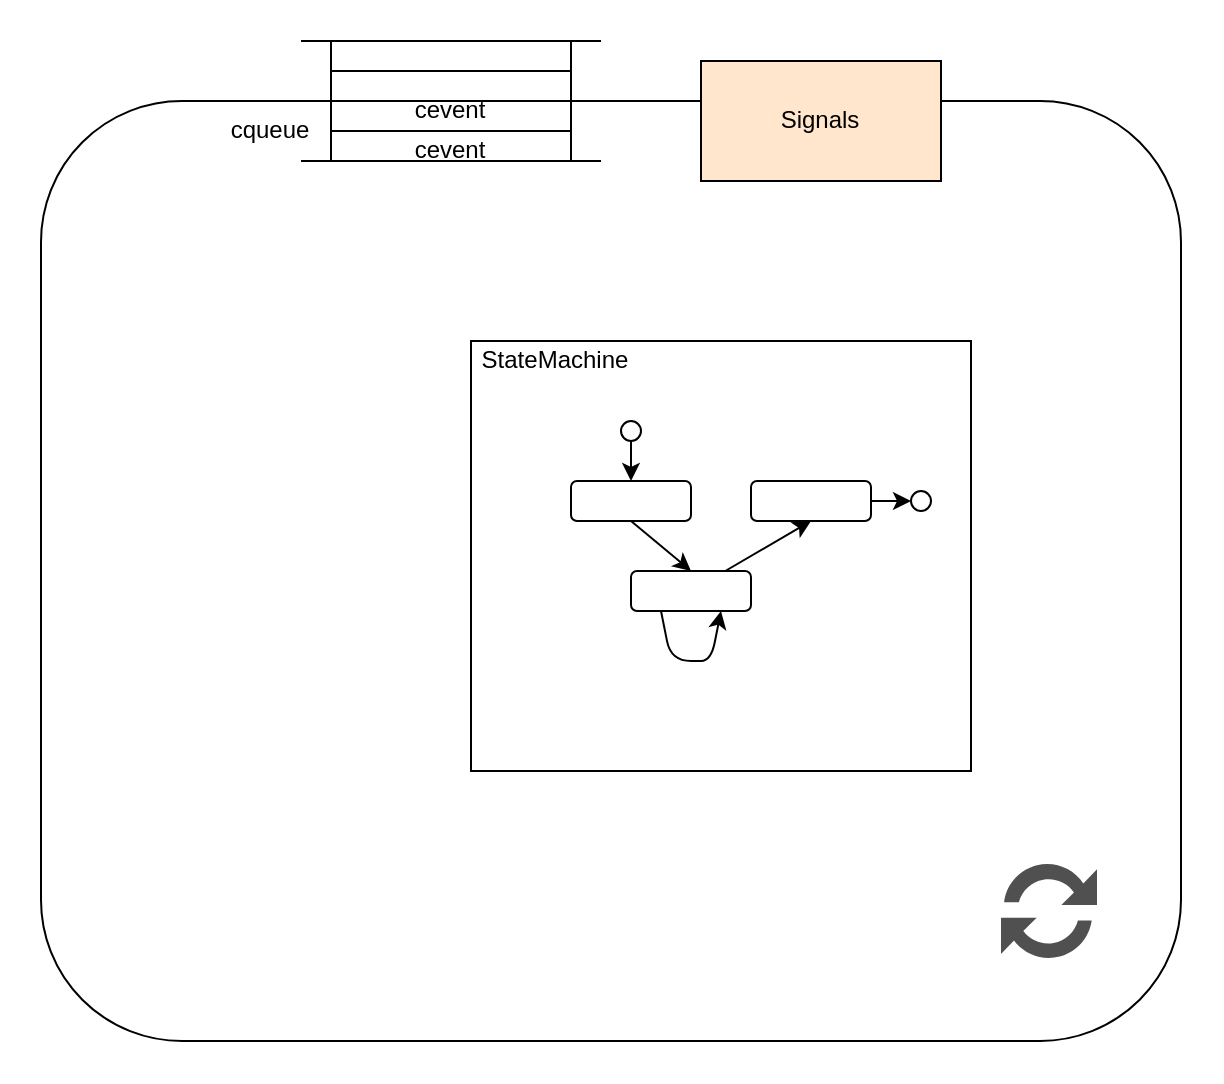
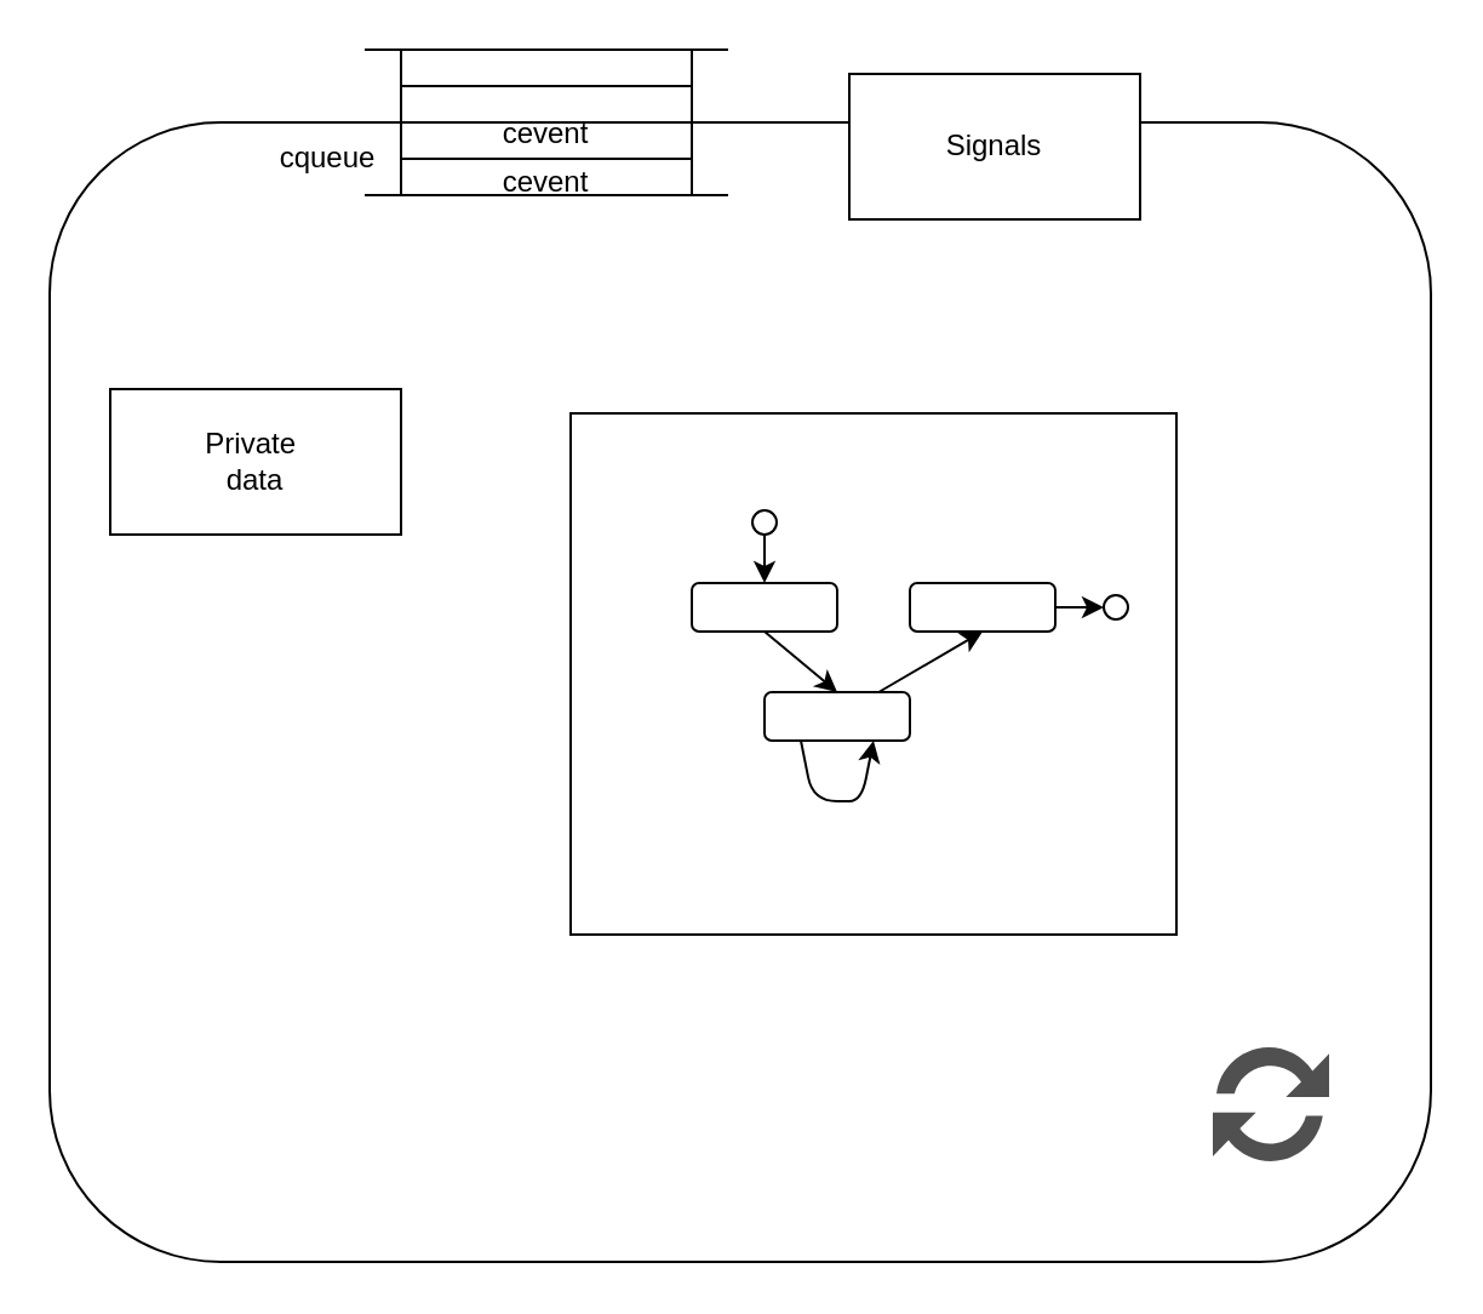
- <mxCell id="12" value="Signals" style="rounded=0;whiteSpace=wrap;html=1;fillColor=#ffe6cc;" vertex="1" parent="2"><mxGeometry x="330" y="10" width="120" height="60" as="geometry" /></mxCell>
+ <mxCell id="12" value="Signals" style="rounded=0;whiteSpace=wrap;html=1;" vertex="1" parent="2"><mxGeometry x="330" y="10" width="120" height="60" as="geometry" /></mxCell>
- <mxCell id="14" value="StateMachine" style="text;html=1;strokeColor=none;fillColor=none;align=center;verticalAlign=middle;whiteSpace=wrap;rounded=0;" vertex="1" parent="2"><mxGeometry x="215" y="150" width="85" height="20" as="geometry" /></mxCell>
+ <mxCell id="15" value="Private&amp;nbsp;&lt;br&gt;data" style="rounded=0;whiteSpace=wrap;html=1;" vertex="1" parent="2"><mxGeometry x="25" y="140" width="120" height="60" as="geometry" /></mxCell>
